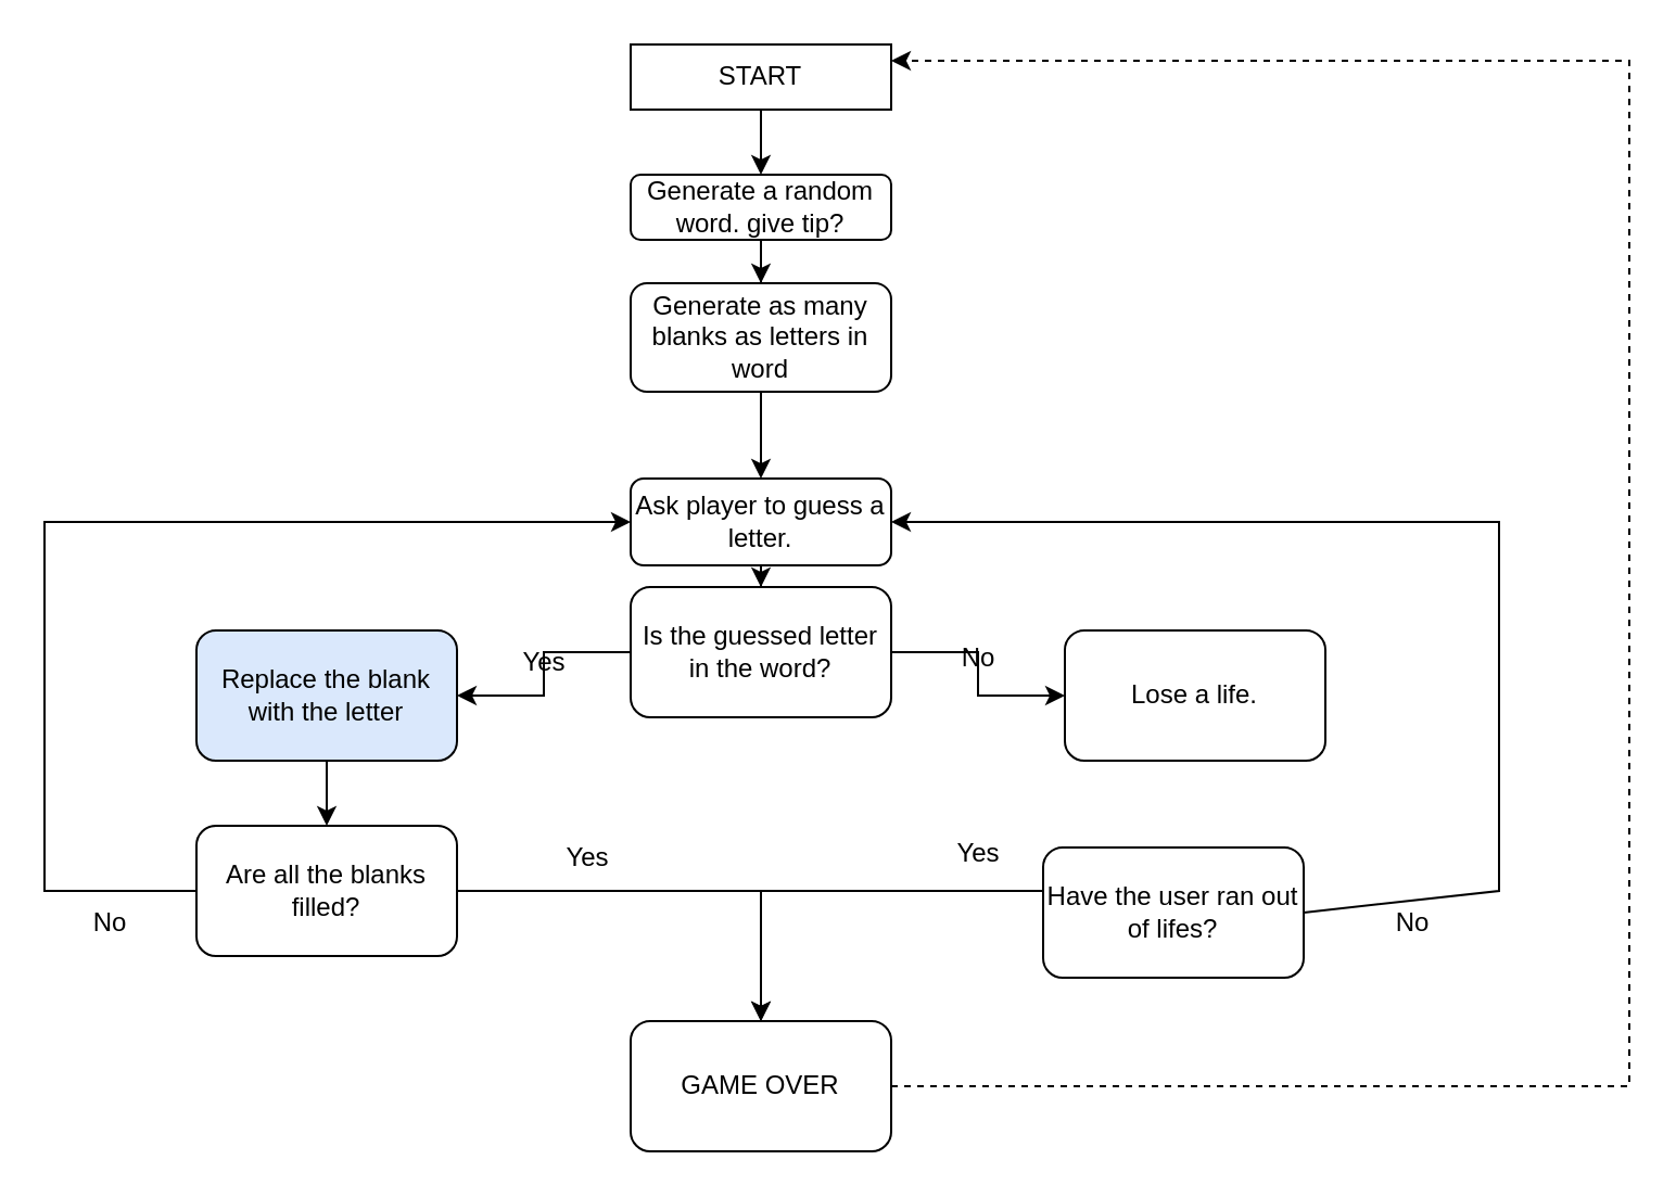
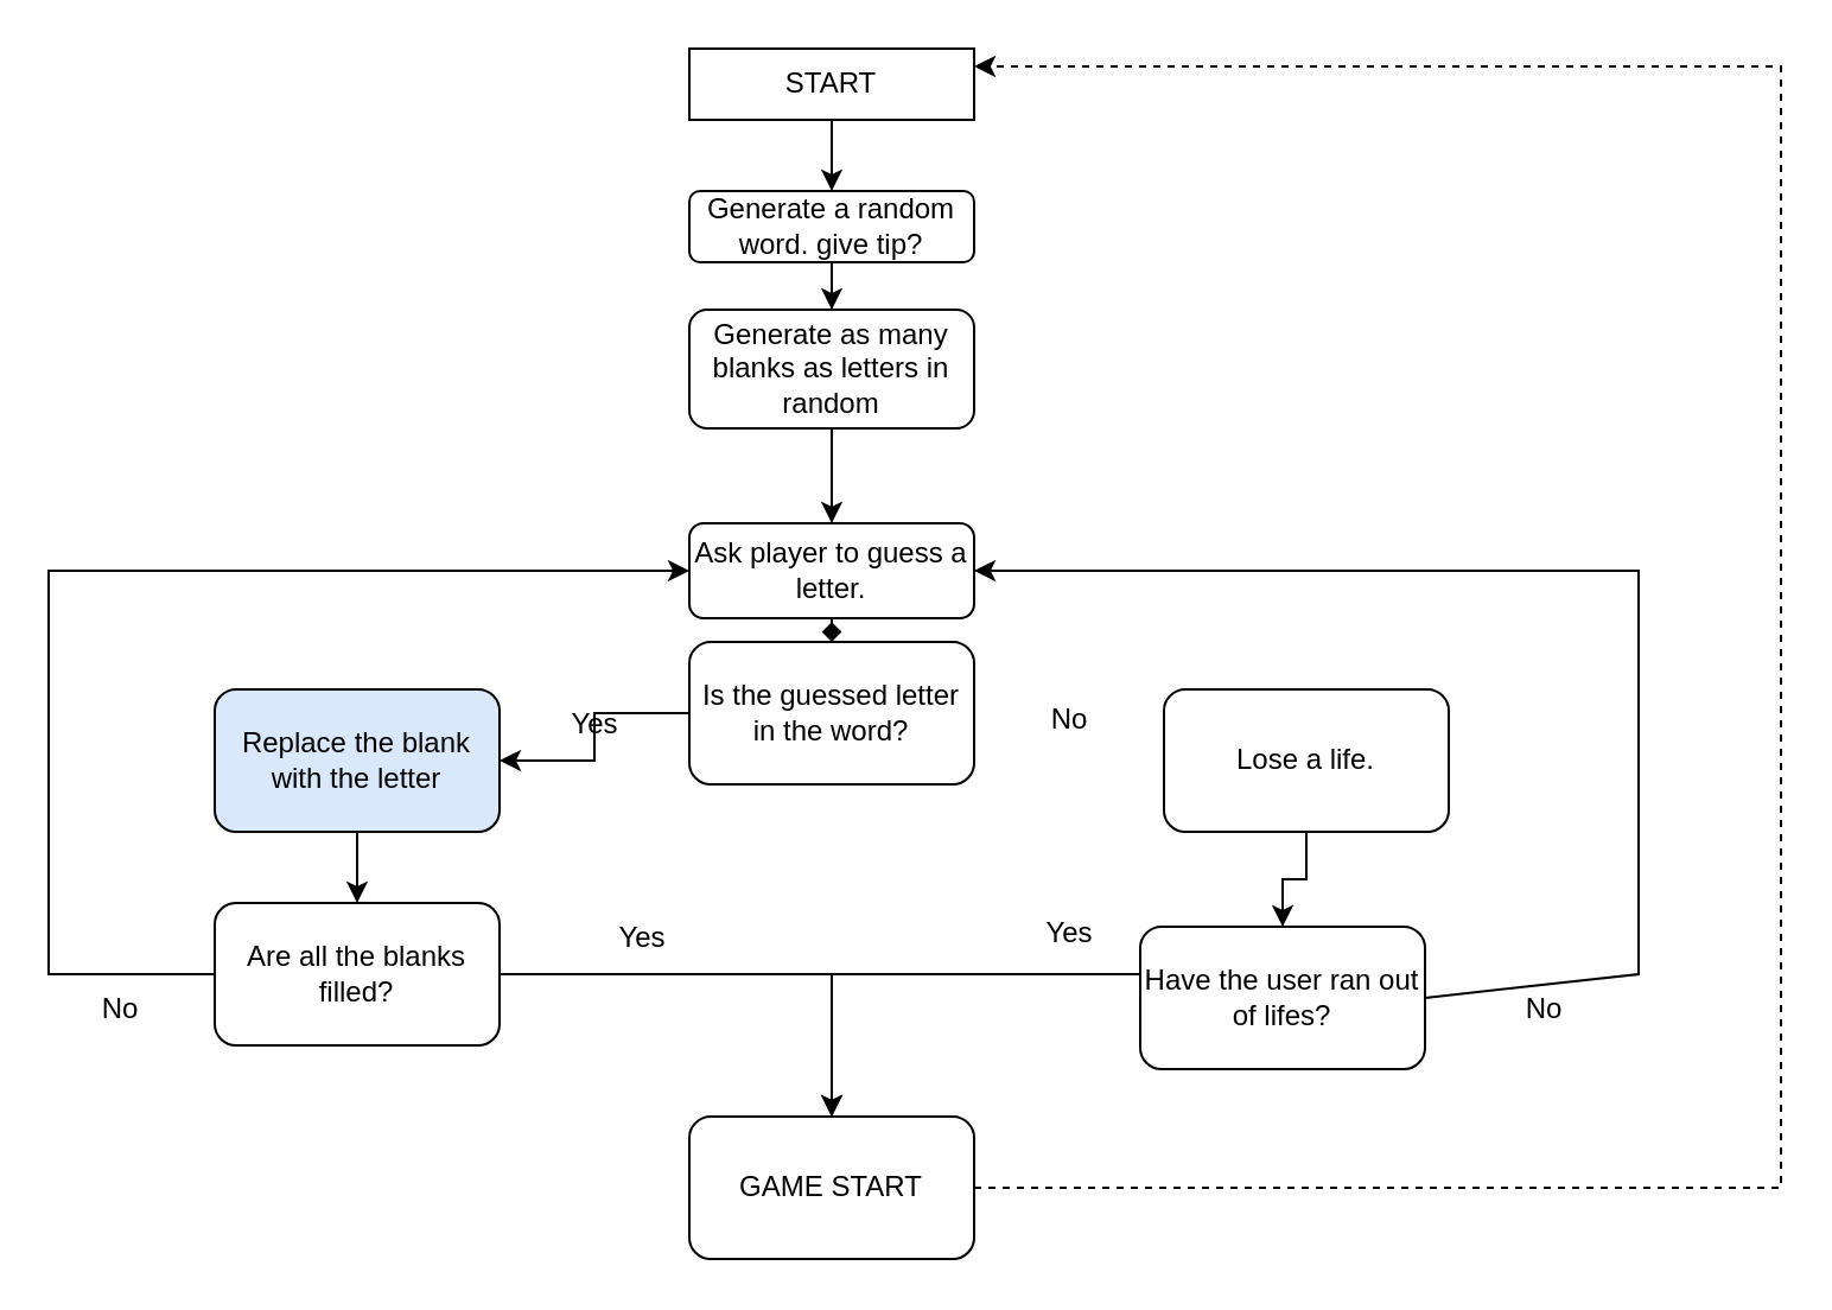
- <mxCell id="7" value="Generate as many blanks as letters in word" style="whiteSpace=wrap;html=1;rounded=1;" vertex="1" parent="1"><mxGeometry x="290" y="130" width="120" height="50" as="geometry" /></mxCell>
+ <mxCell id="7" value="Generate as many blanks as letters in random" style="whiteSpace=wrap;html=1;rounded=1;" vertex="1" parent="1"><mxGeometry x="290" y="130" width="120" height="50" as="geometry" /></mxCell>
- <mxCell id="8" value="" style="edgeStyle=orthogonalEdgeStyle;rounded=0;orthogonalLoop=1;jettySize=auto;html=1;" edge="1" parent="1" source="9" target="12"><mxGeometry relative="1" as="geometry" /></mxCell>
+ <mxCell id="8" value="" style="edgeStyle=orthogonalEdgeStyle;rounded=0;orthogonalLoop=1;jettySize=auto;html=1;endArrow=diamond;" edge="1" parent="1" source="9" target="12"><mxGeometry relative="1" as="geometry" /></mxCell>
- <mxCell id="10" value="" style="edgeStyle=orthogonalEdgeStyle;rounded=0;orthogonalLoop=1;jettySize=auto;html=1;" edge="1" parent="1" source="12" target="14"><mxGeometry relative="1" as="geometry" /></mxCell>
+ <mxCell id="13" value="" style="edgeStyle=orthogonalEdgeStyle;rounded=0;orthogonalLoop=1;jettySize=auto;html=1;" edge="1" parent="1" source="14" target="19"><mxGeometry relative="1" as="geometry" /></mxCell>
- <mxCell id="21" value="GAME OVER" style="whiteSpace=wrap;html=1;rounded=1;" vertex="1" parent="1"><mxGeometry x="290" y="470" width="120" height="60" as="geometry" /></mxCell>
+ <mxCell id="21" value="GAME START" style="whiteSpace=wrap;html=1;rounded=1;" vertex="1" parent="1"><mxGeometry x="290" y="470" width="120" height="60" as="geometry" /></mxCell>
